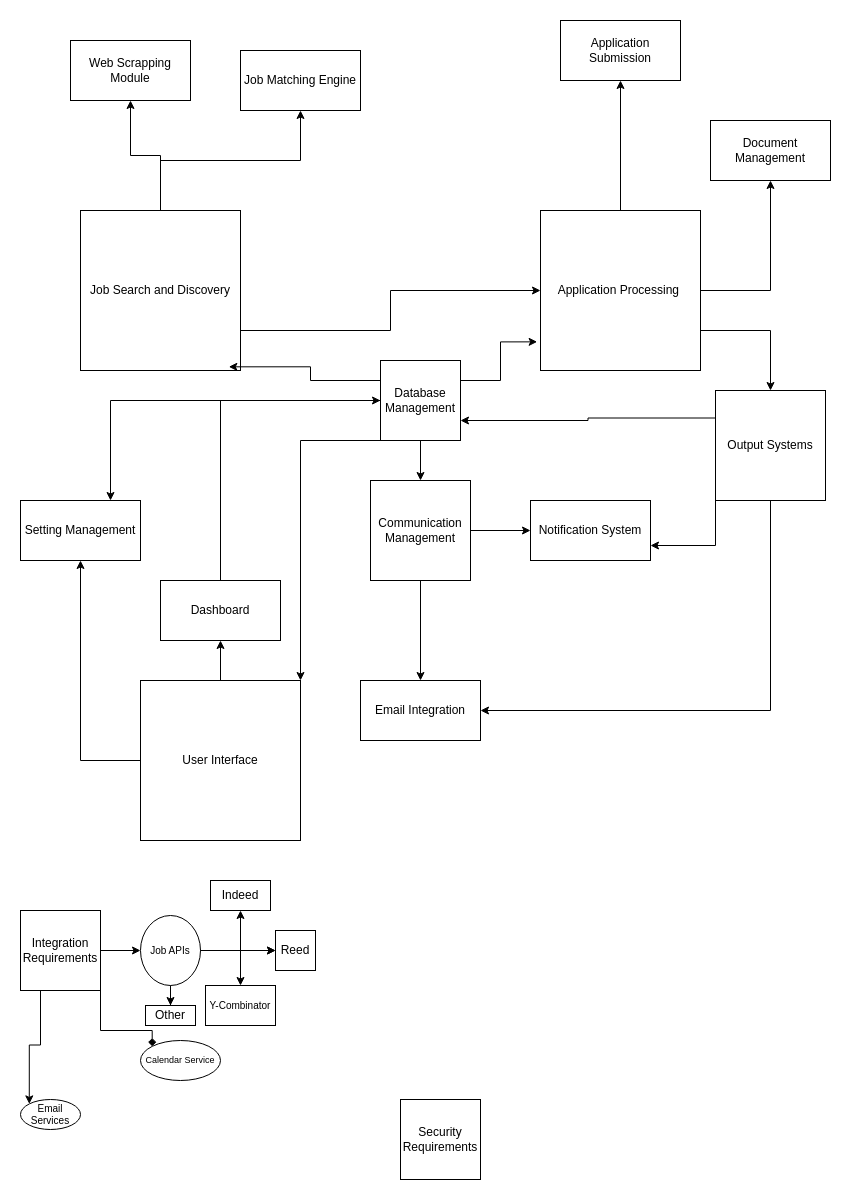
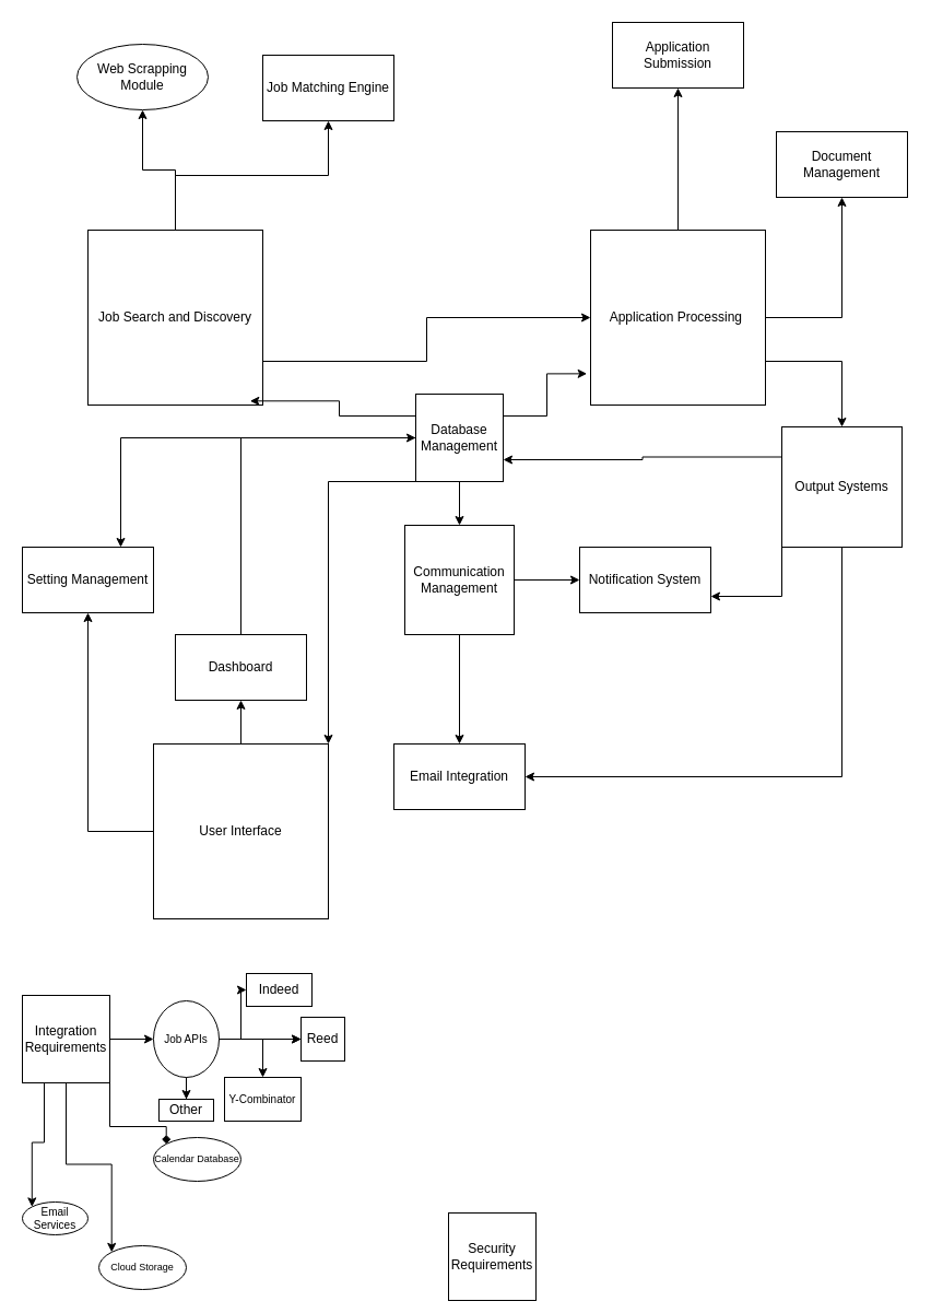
- <mxCell id="23" value="Web Scrapping Module" style="whiteSpace=wrap;html=1;" vertex="1" parent="1"><mxGeometry x="70" y="40" width="120" height="60" as="geometry" /></mxCell>
+ <mxCell id="23" value="Web Scrapping Module" style="ellipse;whiteSpace=wrap;html=1;" vertex="1" parent="1"><mxGeometry x="70" y="40" width="120" height="60" as="geometry" /></mxCell>
- <mxCell id="46" value="Indeed" style="whiteSpace=wrap;html=1;" vertex="1" parent="1"><mxGeometry x="210" y="880" width="60" height="30" as="geometry" /></mxCell>
+ <mxCell id="46" value="Indeed" style="whiteSpace=wrap;html=1;" vertex="1" parent="1"><mxGeometry x="225" y="890" width="60" height="30" as="geometry" /></mxCell>
- <mxCell id="53" value="Calendar Service" style="ellipse;whiteSpace=wrap;html=1;fontSize=9;" vertex="1" parent="1"><mxGeometry x="140" y="1040" width="80" height="40" as="geometry" /></mxCell>
+ <mxCell id="53" value="Calendar Database" style="ellipse;whiteSpace=wrap;html=1;fontSize=9;" vertex="1" parent="1"><mxGeometry x="140" y="1040" width="80" height="40" as="geometry" /></mxCell>
+ <mxCell id="38" style="edgeStyle=orthogonalEdgeStyle;rounded=0;orthogonalLoop=1;jettySize=auto;html=1;exitX=0.5;exitY=1;exitDx=0;exitDy=0;entryX=0;entryY=0;entryDx=0;entryDy=0;" edge="1" parent="1" source="40" target="52"><mxGeometry relative="1" as="geometry" /></mxCell>
- <mxCell id="35" value="Security Requirements" style="whiteSpace=wrap;html=1;aspect=fixed;" vertex="1" parent="1"><mxGeometry x="400" y="1099" width="80" height="80" as="geometry" /></mxCell>
+ <mxCell id="35" value="Security Requirements" style="whiteSpace=wrap;html=1;aspect=fixed;" vertex="1" parent="1"><mxGeometry x="410" y="1109" width="80" height="80" as="geometry" /></mxCell>
+ <mxCell id="52" value="Cloud Storage" style="ellipse;whiteSpace=wrap;html=1;fontSize=9;" vertex="1" parent="1"><mxGeometry x="90" y="1139" width="80" height="40" as="geometry" /></mxCell>
